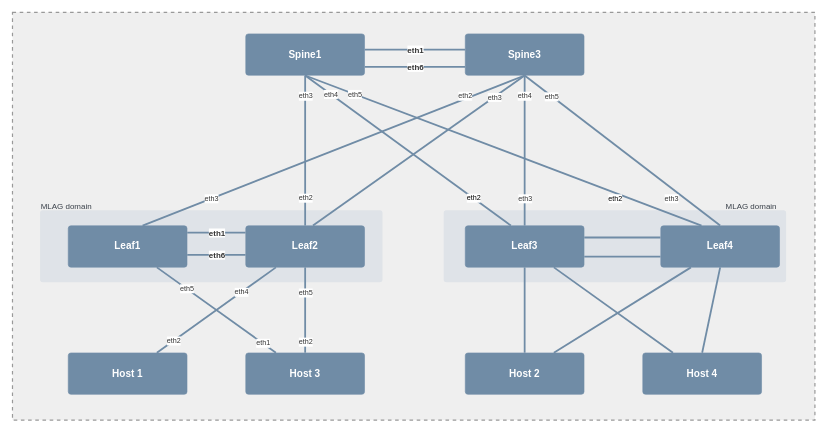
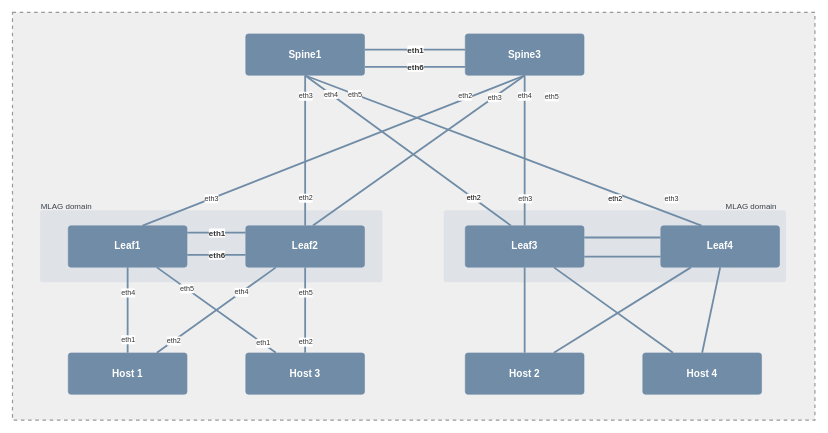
- <mxCell id="24" value="" style="html=1;jettySize=18;whiteSpace=wrap;fontSize=13;strokeColor=#708ca6;strokeOpacity=100;strokeWidth=3;rounded=0;startArrow=none;endArrow=none;exitX=0.5;exitY=-0.005;exitPerimeter=0;entryX=0.5;entryY=1.005;entryPerimeter=0;lucidId=YOcEJ5Kzxu9V;" parent="1" source="10" target="6" edge="1"><mxGeometry width="100" height="100" relative="1" as="geometry"><Array as="points" /></mxGeometry></mxCell>
+ <mxCell id="35" value="" style="html=1;jettySize=18;whiteSpace=wrap;fontSize=13;strokeColor=#708ca6;strokeOpacity=100;strokeWidth=3;rounded=0;startArrow=none;endArrow=none;exitX=0.5;exitY=-0.005;exitPerimeter=0;entryX=0.5;entryY=1.005;entryPerimeter=0;lucidId=lRcEb4w7YVGW;" parent="1" source="31" target="7" edge="1"><mxGeometry width="100" height="100" relative="1" as="geometry"><Array as="points" /></mxGeometry></mxCell>
+ <mxCell id="36" value="eth1" style="text;html=1;resizable=0;labelBackgroundColor=default;align=center;verticalAlign=middle;fontStyle=0;fontColor=#333333;fontSize=12;" parent="35" vertex="1"><mxGeometry x="-0.688" relative="1" as="geometry" /></mxCell>
+ <mxCell id="37" value="eth4" style="text;html=1;resizable=0;labelBackgroundColor=default;align=center;verticalAlign=middle;fontStyle=0;fontColor=#333333;fontSize=12;" parent="35" vertex="1"><mxGeometry x="0.406" relative="1" as="geometry" /></mxCell>
